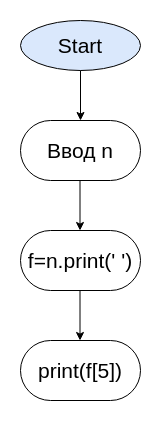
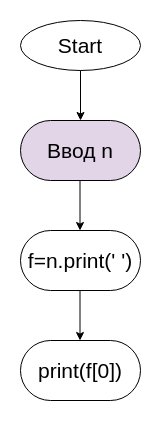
- <mxCell id="2" value="Start" style="ellipse;whiteSpace=wrap;html=1;fontSize=21;fillColor=#dae8fc;" vertex="1" parent="1"><mxGeometry x="20" y="20" width="120" height="50" as="geometry" /></mxCell>
+ <mxCell id="2" value="Start" style="ellipse;whiteSpace=wrap;html=1;fontSize=21;" vertex="1" parent="1"><mxGeometry x="20" y="20" width="120" height="50" as="geometry" /></mxCell>
- <mxCell id="4" value="Ввод n" style="rounded=1;whiteSpace=wrap;html=1;fontSize=21;arcSize=50;" vertex="1" parent="1"><mxGeometry x="20" y="120" width="120" height="60" as="geometry" /></mxCell>
+ <mxCell id="4" value="Ввод n" style="rounded=1;whiteSpace=wrap;html=1;fontSize=21;arcSize=50;fillColor=#e1d5e7;" vertex="1" parent="1"><mxGeometry x="20" y="120" width="120" height="60" as="geometry" /></mxCell>
- <mxCell id="8" value="print(f[5])" style="rounded=1;whiteSpace=wrap;html=1;fontSize=21;arcSize=50;" vertex="1" parent="1"><mxGeometry x="20" y="340" width="120" height="60" as="geometry" /></mxCell>
+ <mxCell id="8" value="print(f[0])" style="rounded=1;whiteSpace=wrap;html=1;fontSize=21;arcSize=50;" vertex="1" parent="1"><mxGeometry x="20" y="340" width="120" height="60" as="geometry" /></mxCell>
